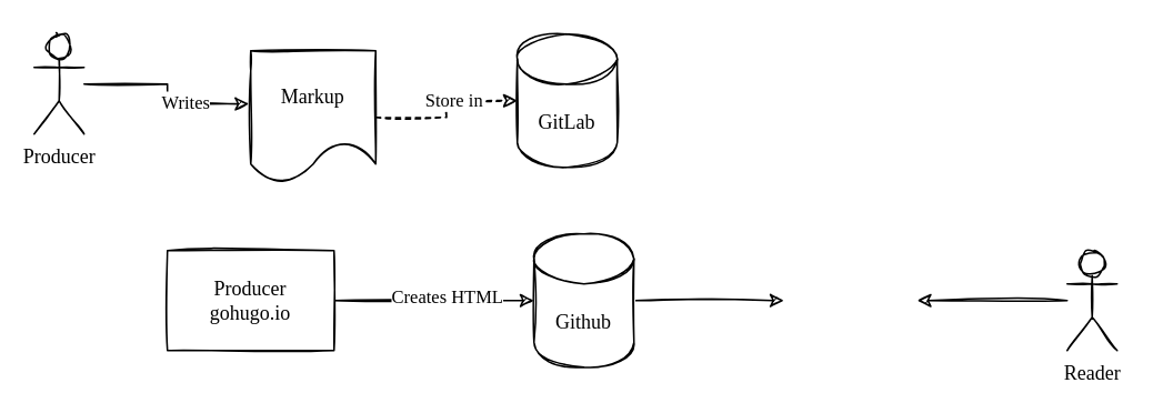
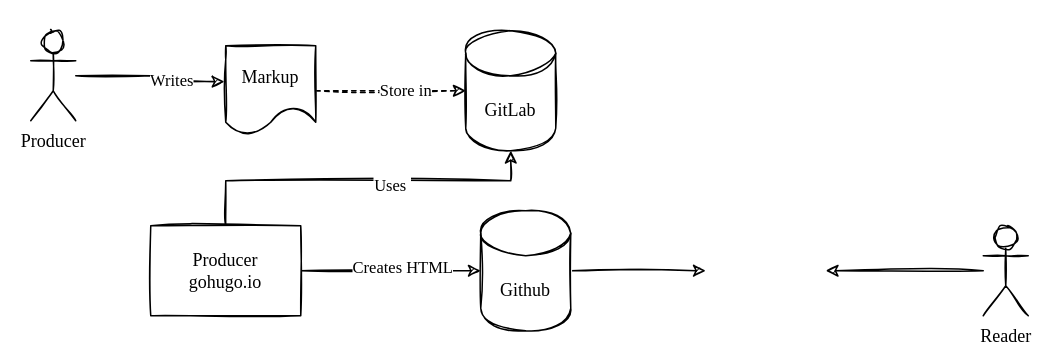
- <mxCell id="15" value="Markup" style="shape=document;whiteSpace=wrap;html=1;boundedLbl=1;sketch=1;fontFamily=Comic Sans MS;" vertex="1" parent="1"><mxGeometry x="150" y="30" width="75" height="80" as="geometry" /></mxCell>
+ <mxCell id="15" value="Markup" style="shape=document;whiteSpace=wrap;html=1;boundedLbl=1;sketch=1;fontFamily=Comic Sans MS;" vertex="1" parent="1"><mxGeometry x="150" y="30" width="60" height="60" as="geometry" /></mxCell>
+ <mxCell id="16" style="edgeStyle=orthogonalEdgeStyle;rounded=0;sketch=1;orthogonalLoop=1;jettySize=auto;html=1;entryX=0.5;entryY=1;entryDx=0;entryDy=0;entryPerimeter=0;fontFamily=Comic Sans MS;" edge="1" parent="1" source="18" target="2"><mxGeometry relative="1" as="geometry"><Array as="points"><mxPoint x="150" y="120" /><mxPoint x="340" y="120" /></Array></mxGeometry></mxCell>
+ <mxCell id="17" value="Uses&amp;nbsp;" style="edgeLabel;html=1;align=center;verticalAlign=middle;resizable=0;points=[];fontFamily=Comic Sans MS;" vertex="1" connectable="0" parent="16"><mxGeometry x="0.163" y="-2" relative="1" as="geometry"><mxPoint as="offset" /></mxGeometry></mxCell>
- <mxCell id="11" value="Reader" style="shape=umlActor;verticalLabelPosition=bottom;verticalAlign=top;html=1;outlineConnect=0;sketch=1;fontFamily=Comic Sans MS;" vertex="1" parent="1"><mxGeometry x="640" y="150" width="30" height="60" as="geometry" /></mxCell>
+ <mxCell id="11" value="Reader" style="shape=umlActor;verticalLabelPosition=bottom;verticalAlign=top;html=1;outlineConnect=0;sketch=1;fontFamily=Comic Sans MS;" vertex="1" parent="1"><mxGeometry x="655" y="150" width="30" height="60" as="geometry" /></mxCell>
